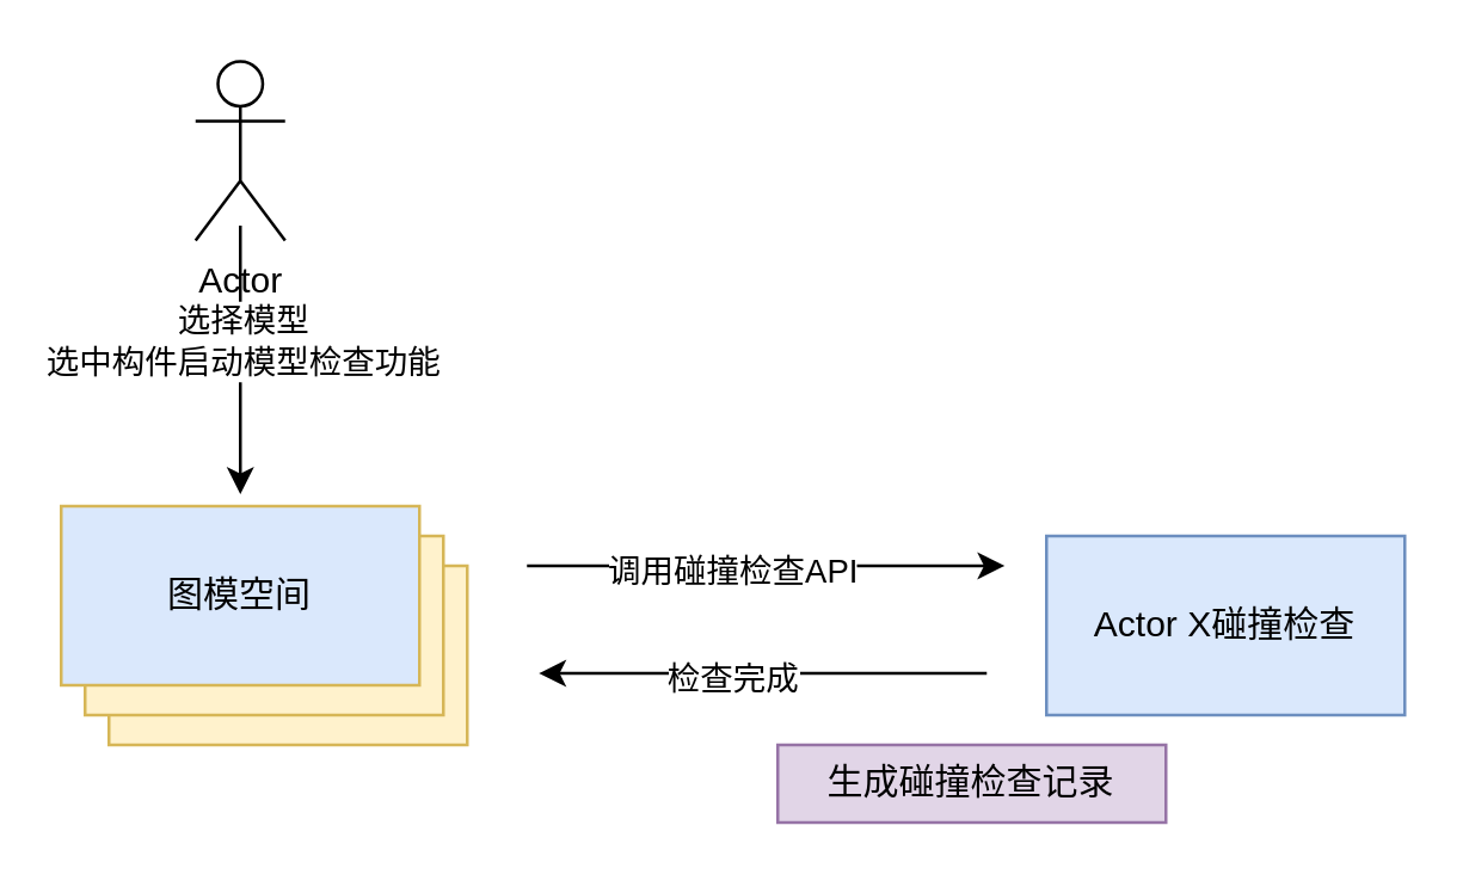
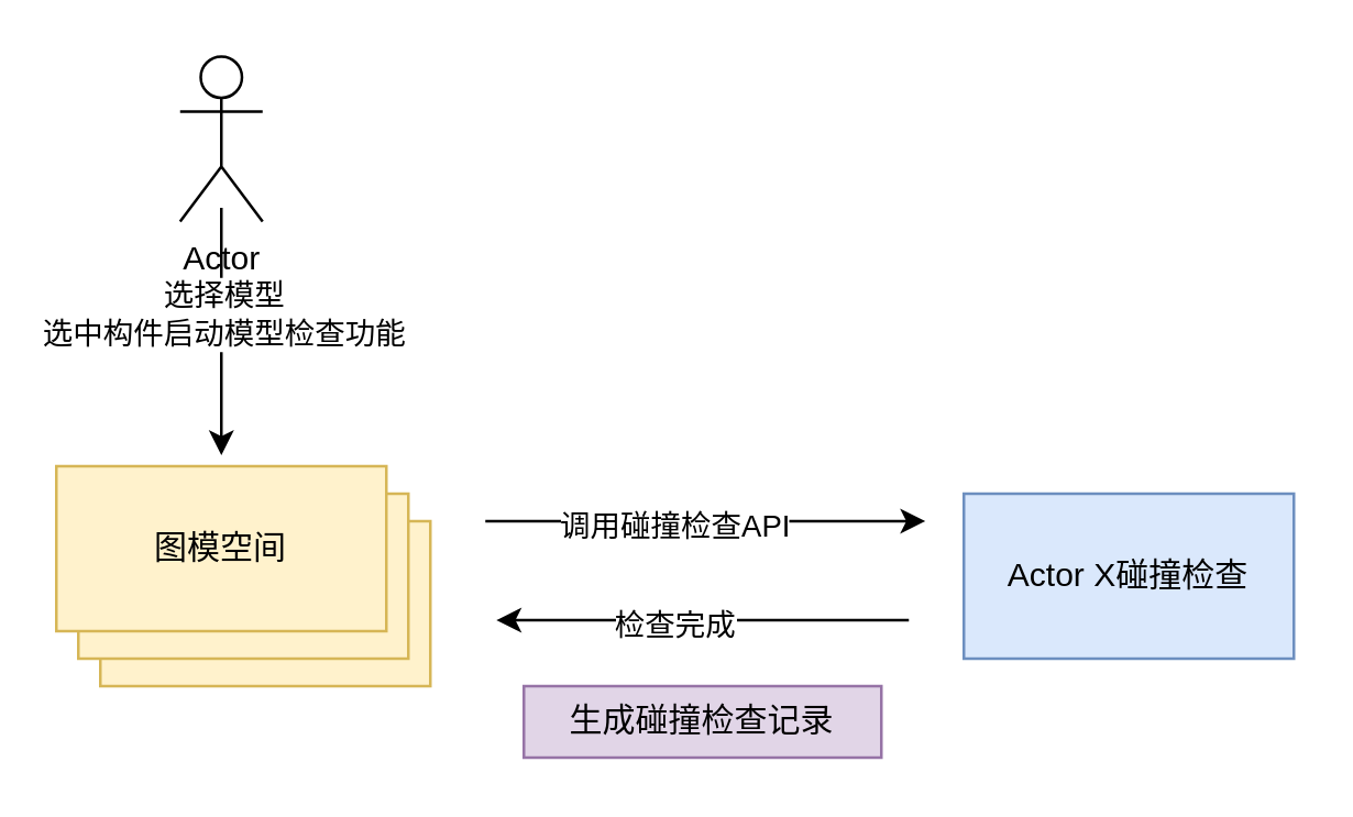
- <mxCell id="5" value="图模空间" style="rounded=0;whiteSpace=wrap;html=1;fillColor=#dae8fc;strokeColor=#d6b656;" vertex="1" parent="1"><mxGeometry x="20" y="169" width="120" height="60" as="geometry" /></mxCell>
+ <mxCell id="5" value="图模空间" style="rounded=0;whiteSpace=wrap;html=1;fillColor=#fff2cc;strokeColor=#d6b656;" vertex="1" parent="1"><mxGeometry x="20" y="169" width="120" height="60" as="geometry" /></mxCell>
- <mxCell id="13" value="生成碰撞检查记录" style="rounded=0;whiteSpace=wrap;html=1;fillColor=#e1d5e7;strokeColor=#9673a6;" vertex="1" parent="1"><mxGeometry x="260" y="249" width="130" height="26" as="geometry" /></mxCell>
+ <mxCell id="13" value="生成碰撞检查记录" style="rounded=0;whiteSpace=wrap;html=1;fillColor=#e1d5e7;strokeColor=#9673a6;" vertex="1" parent="1"><mxGeometry x="190" y="249" width="130" height="26" as="geometry" /></mxCell>
